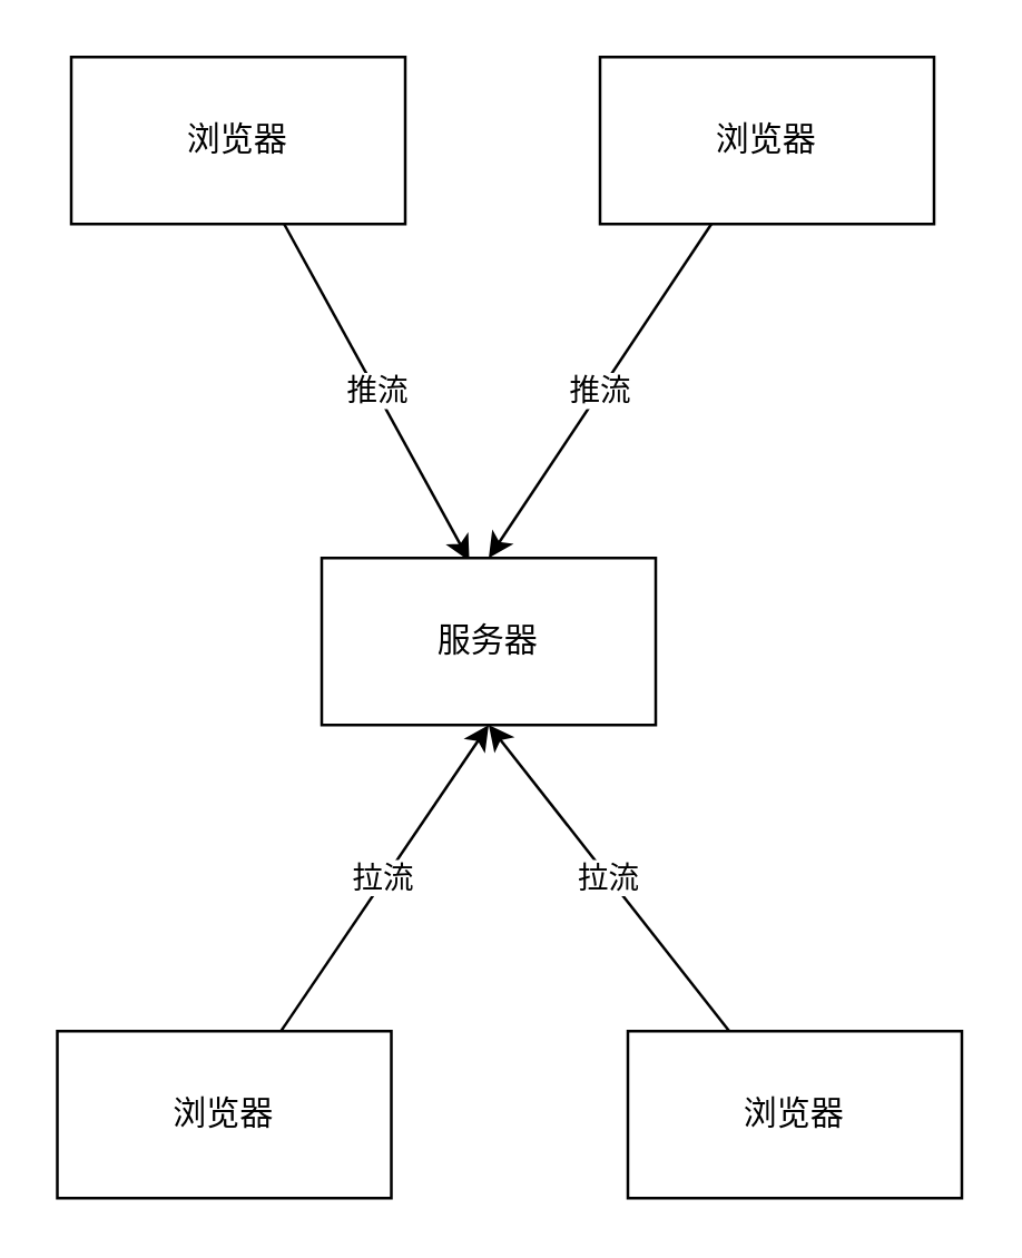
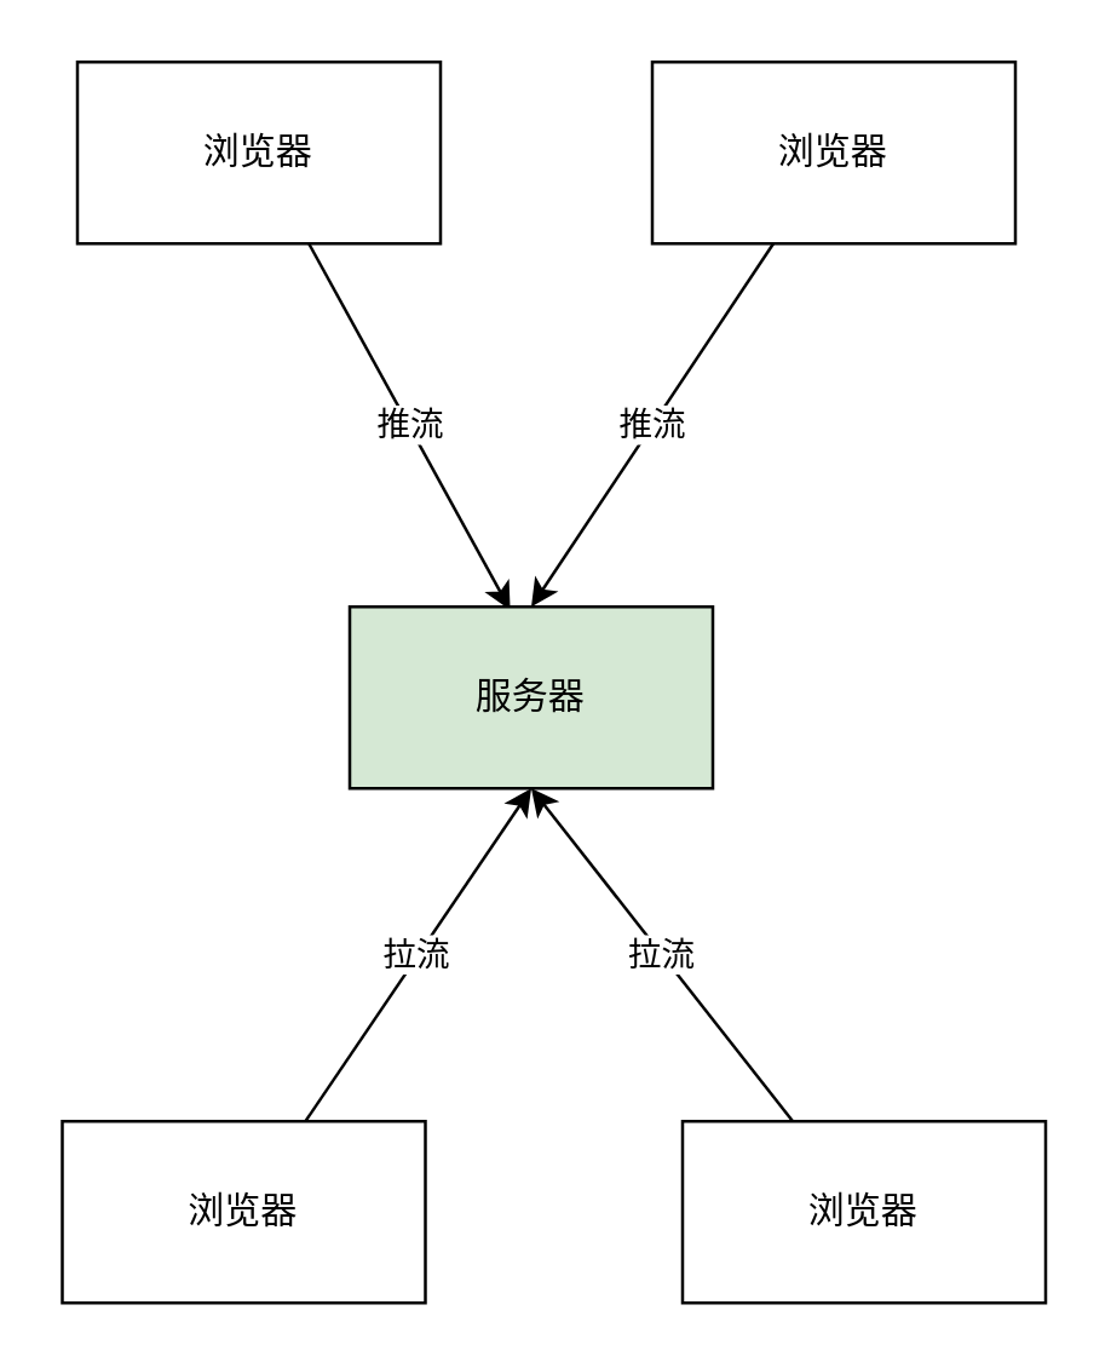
- <mxCell id="4" value="服务器" style="whiteSpace=wrap;html=1;" vertex="1" parent="1"><mxGeometry x="115" y="200" width="120" height="60" as="geometry" /></mxCell>
+ <mxCell id="4" value="服务器" style="whiteSpace=wrap;html=1;fillColor=#d5e8d4;" vertex="1" parent="1"><mxGeometry x="115" y="200" width="120" height="60" as="geometry" /></mxCell>
